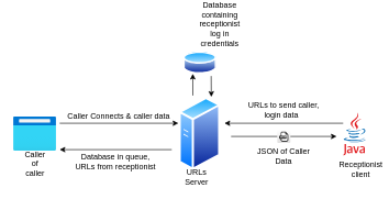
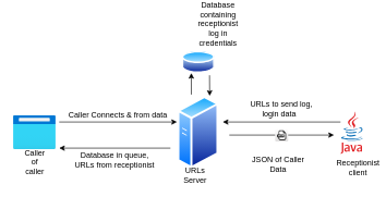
- <mxCell id="21" value="URLs to send caller, &lt;br&gt;login data&amp;nbsp;&amp;nbsp;" style="text;html=1;strokeColor=none;fillColor=none;align=center;verticalAlign=middle;whiteSpace=wrap;rounded=0;" vertex="1" parent="1"><mxGeometry x="350" y="150" width="160" height="20" as="geometry" /></mxCell>
+ <mxCell id="21" value="URLs to send log, &lt;br&gt;login data&amp;nbsp;&amp;nbsp;" style="text;html=1;strokeColor=none;fillColor=none;align=center;verticalAlign=middle;whiteSpace=wrap;rounded=0;" vertex="1" parent="1"><mxGeometry x="350" y="150" width="160" height="20" as="geometry" /></mxCell>
- <mxCell id="6" value="Caller Connects &amp;amp; caller data" style="text;html=1;strokeColor=none;fillColor=none;align=center;verticalAlign=middle;whiteSpace=wrap;rounded=0;" vertex="1" parent="1"><mxGeometry x="100" y="160" width="160" height="20" as="geometry" /></mxCell>
+ <mxCell id="6" value="Caller Connects &amp;amp; from data" style="text;html=1;strokeColor=none;fillColor=none;align=center;verticalAlign=middle;whiteSpace=wrap;rounded=0;" vertex="1" parent="1"><mxGeometry x="100" y="160" width="160" height="20" as="geometry" /></mxCell>
- <mxCell id="19" value="JSON of Caller Data" style="text;html=1;strokeColor=none;fillColor=none;align=center;verticalAlign=middle;whiteSpace=wrap;rounded=0;" vertex="1" parent="1"><mxGeometry x="375" y="220" width="110" height="20" as="geometry" /></mxCell>
+ <mxCell id="19" value="JSON of Caller Data" style="text;html=1;strokeColor=none;fillColor=none;align=center;verticalAlign=middle;whiteSpace=wrap;rounded=0;" vertex="1" parent="1"><mxGeometry x="370" y="235" width="110" height="20" as="geometry" /></mxCell>
